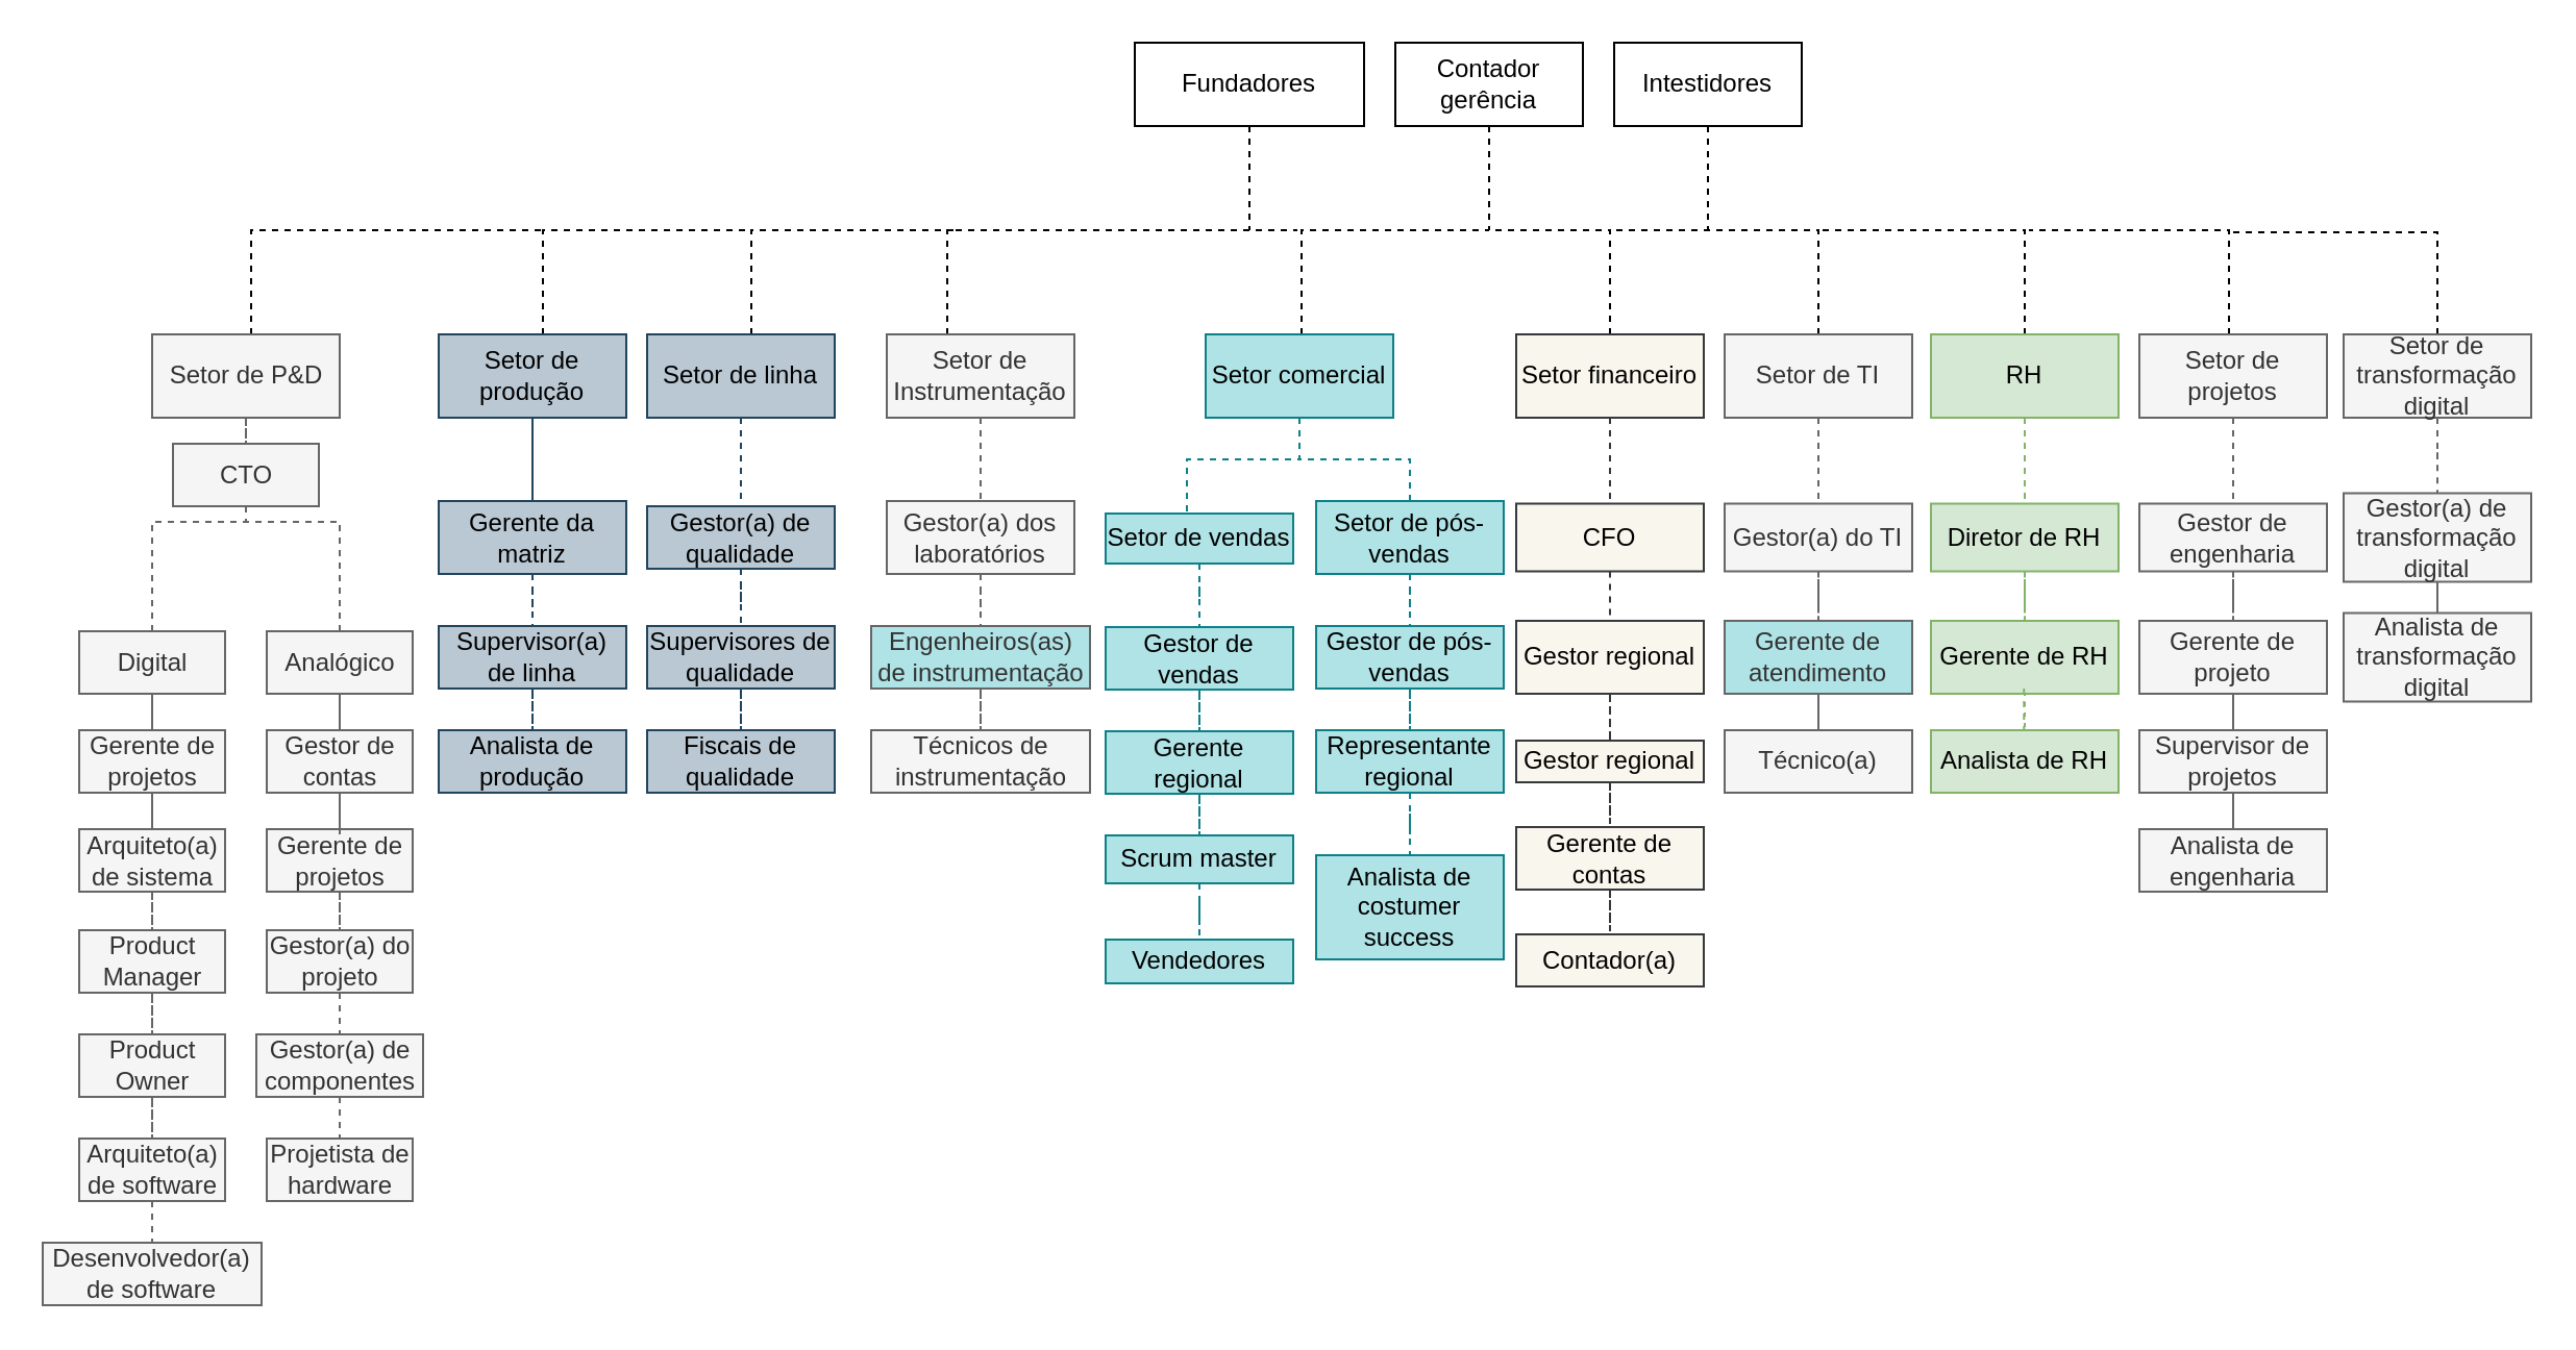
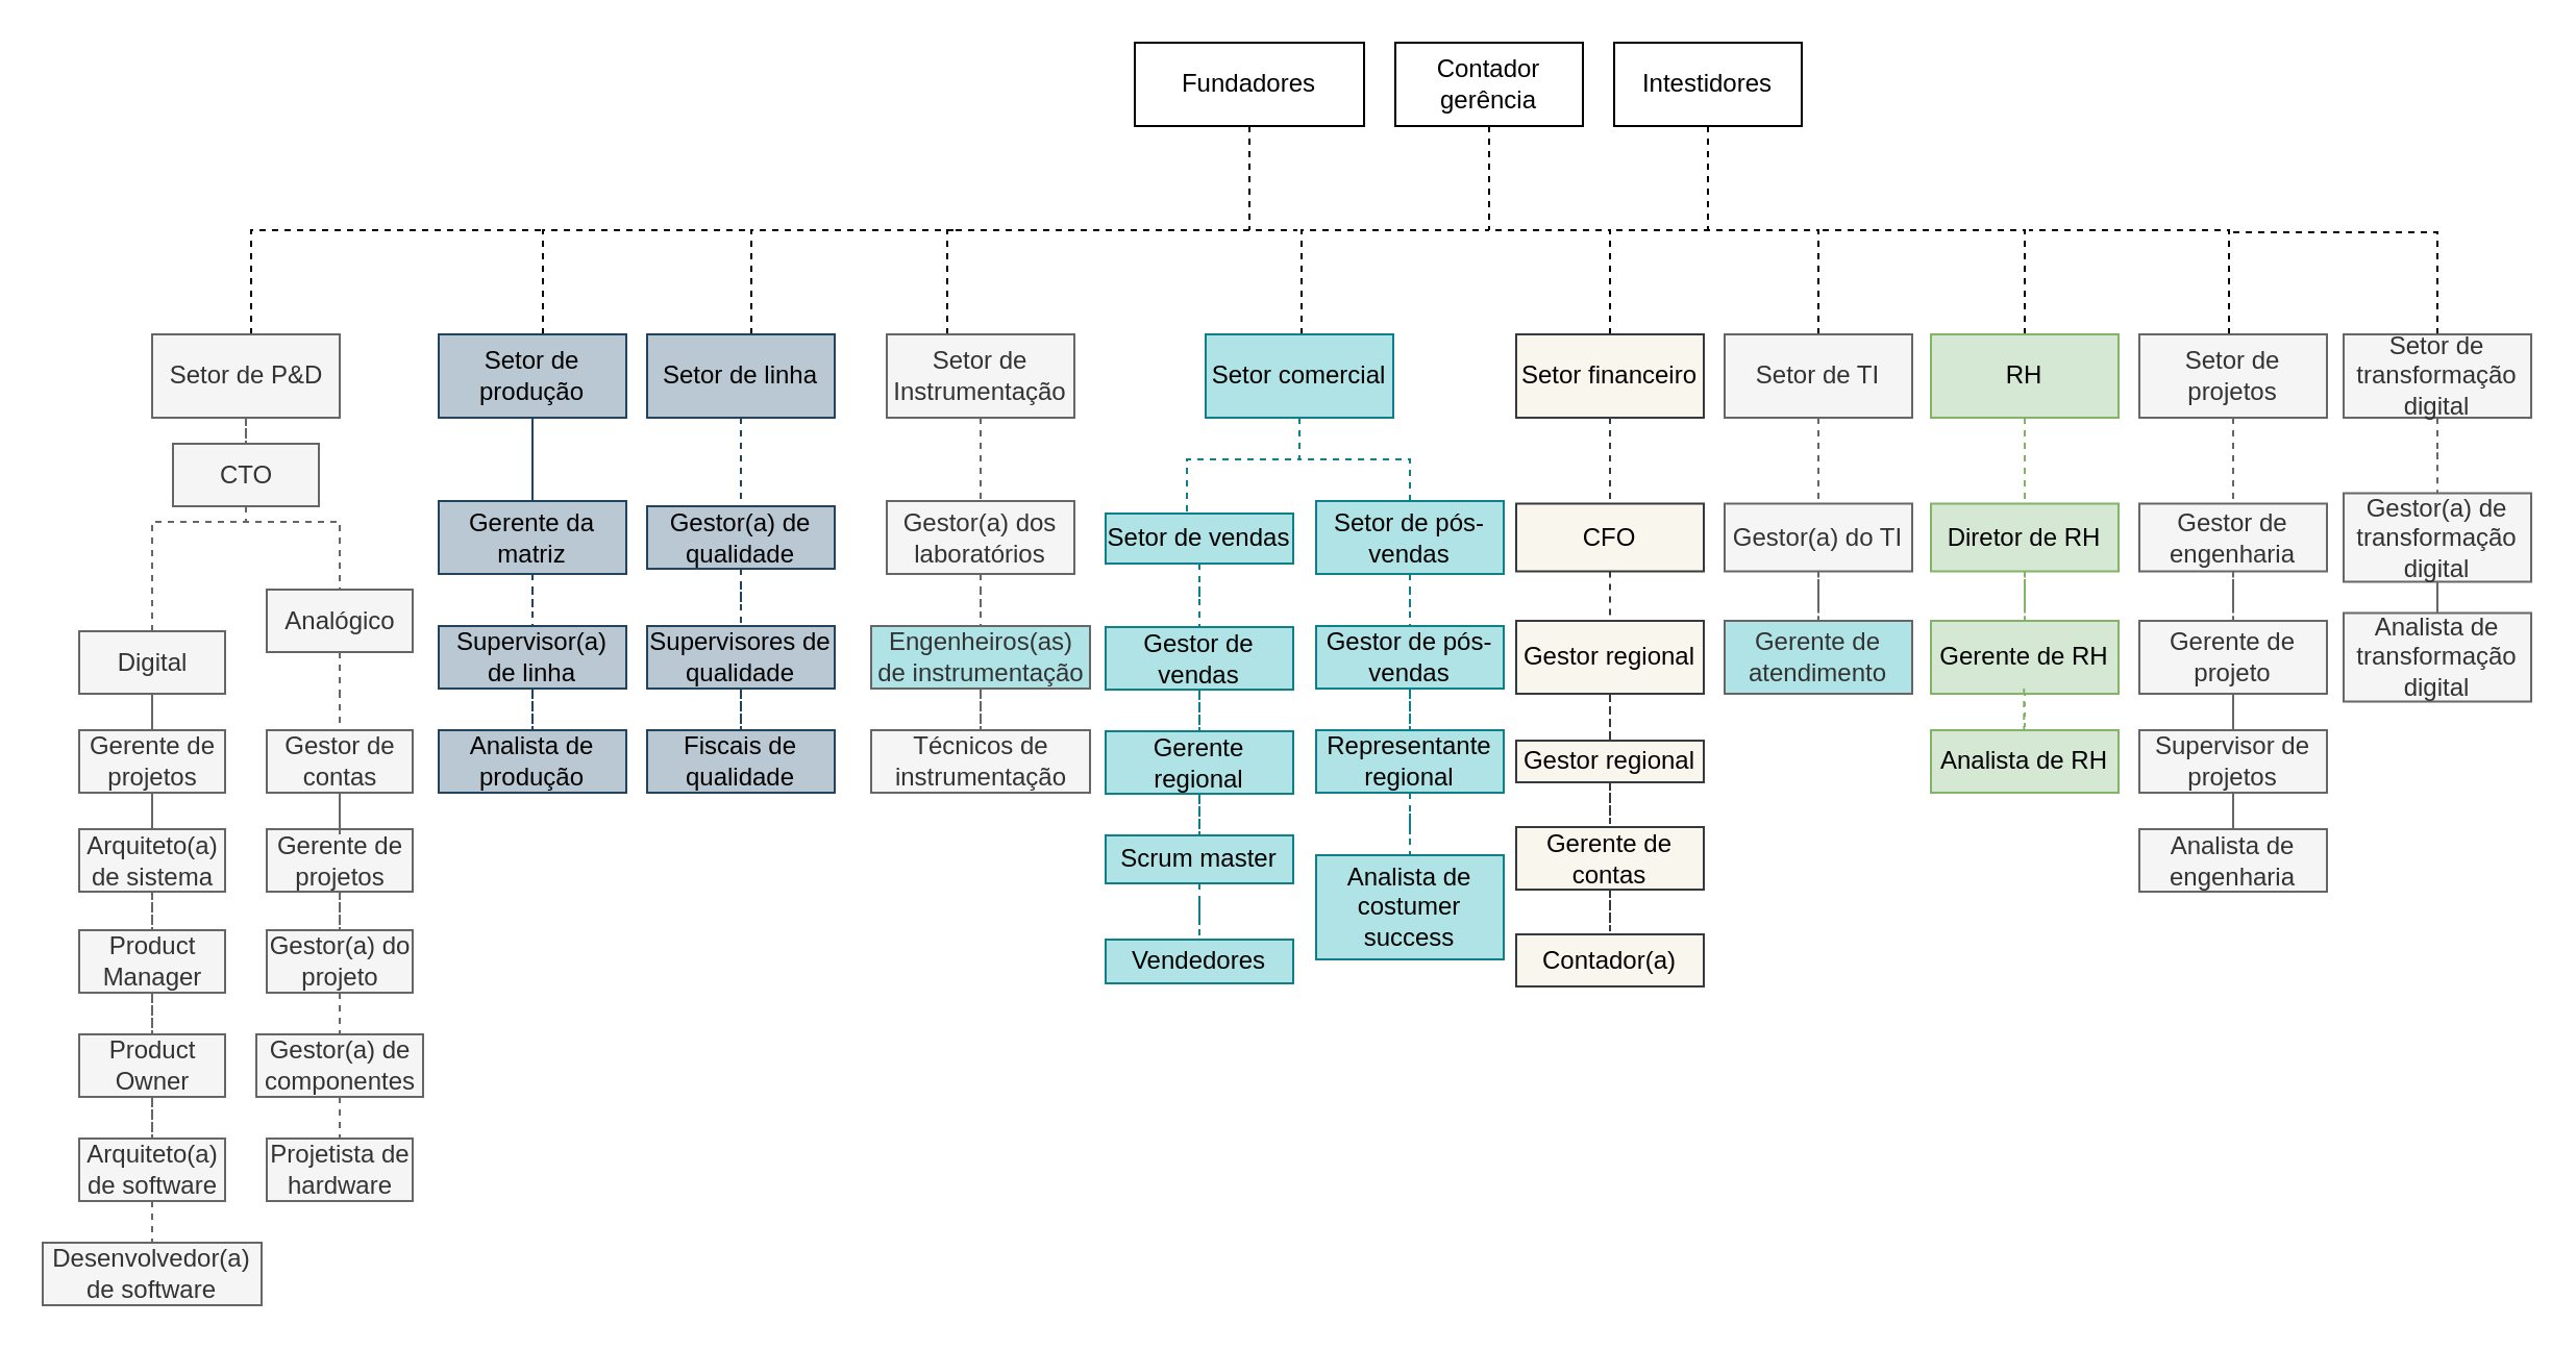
- <mxCell id="42" value="Analógico" style="rounded=0;whiteSpace=wrap;html=1;fillColor=#f5f5f5;fontColor=#333333;strokeColor=#666666;" vertex="1" parent="1"><mxGeometry x="127.5" y="302.5" width="70" height="30" as="geometry" /></mxCell>
+ <mxCell id="42" value="Analógico" style="rounded=0;whiteSpace=wrap;html=1;fillColor=#f5f5f5;fontColor=#333333;strokeColor=#666666;" vertex="1" parent="1"><mxGeometry x="127.5" y="282.5" width="70" height="30" as="geometry" /></mxCell>
- <mxCell id="108" style="edgeStyle=orthogonalEdgeStyle;rounded=0;orthogonalLoop=1;jettySize=auto;html=1;entryX=0.5;entryY=0;entryDx=0;entryDy=0;dashed=1;endArrow=none;endFill=0;fillColor=#f5f5f5;strokeColor=#666666;" edge="1" parent="1" source="109" target="116"><mxGeometry relative="1" as="geometry" /></mxCell>
- <mxCell id="116" value="Técnico(a)" style="rounded=0;whiteSpace=wrap;html=1;fillColor=#f5f5f5;fontColor=#333333;strokeColor=#666666;" vertex="1" parent="1"><mxGeometry x="827" y="350" width="90" height="30" as="geometry" /></mxCell>
